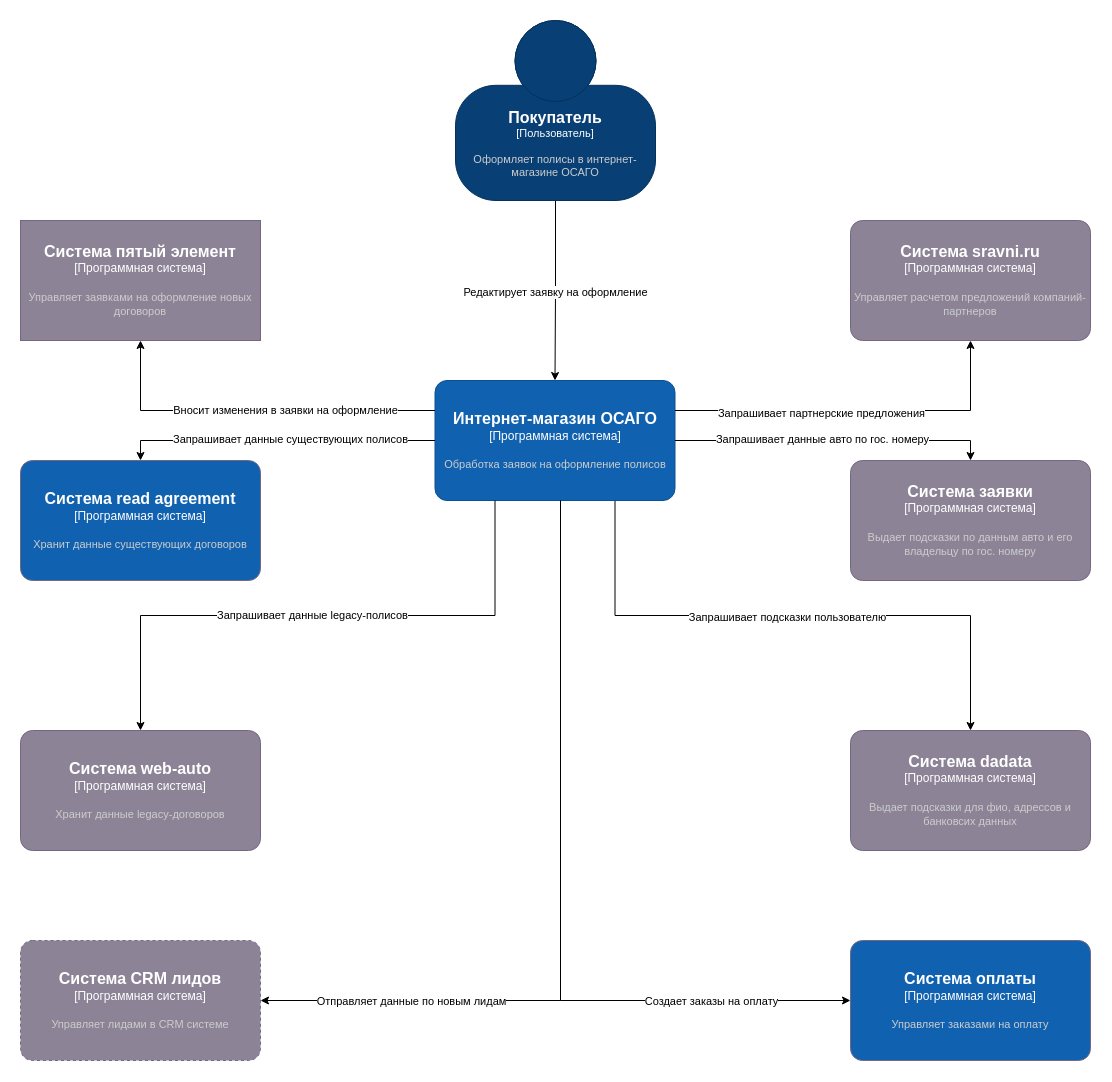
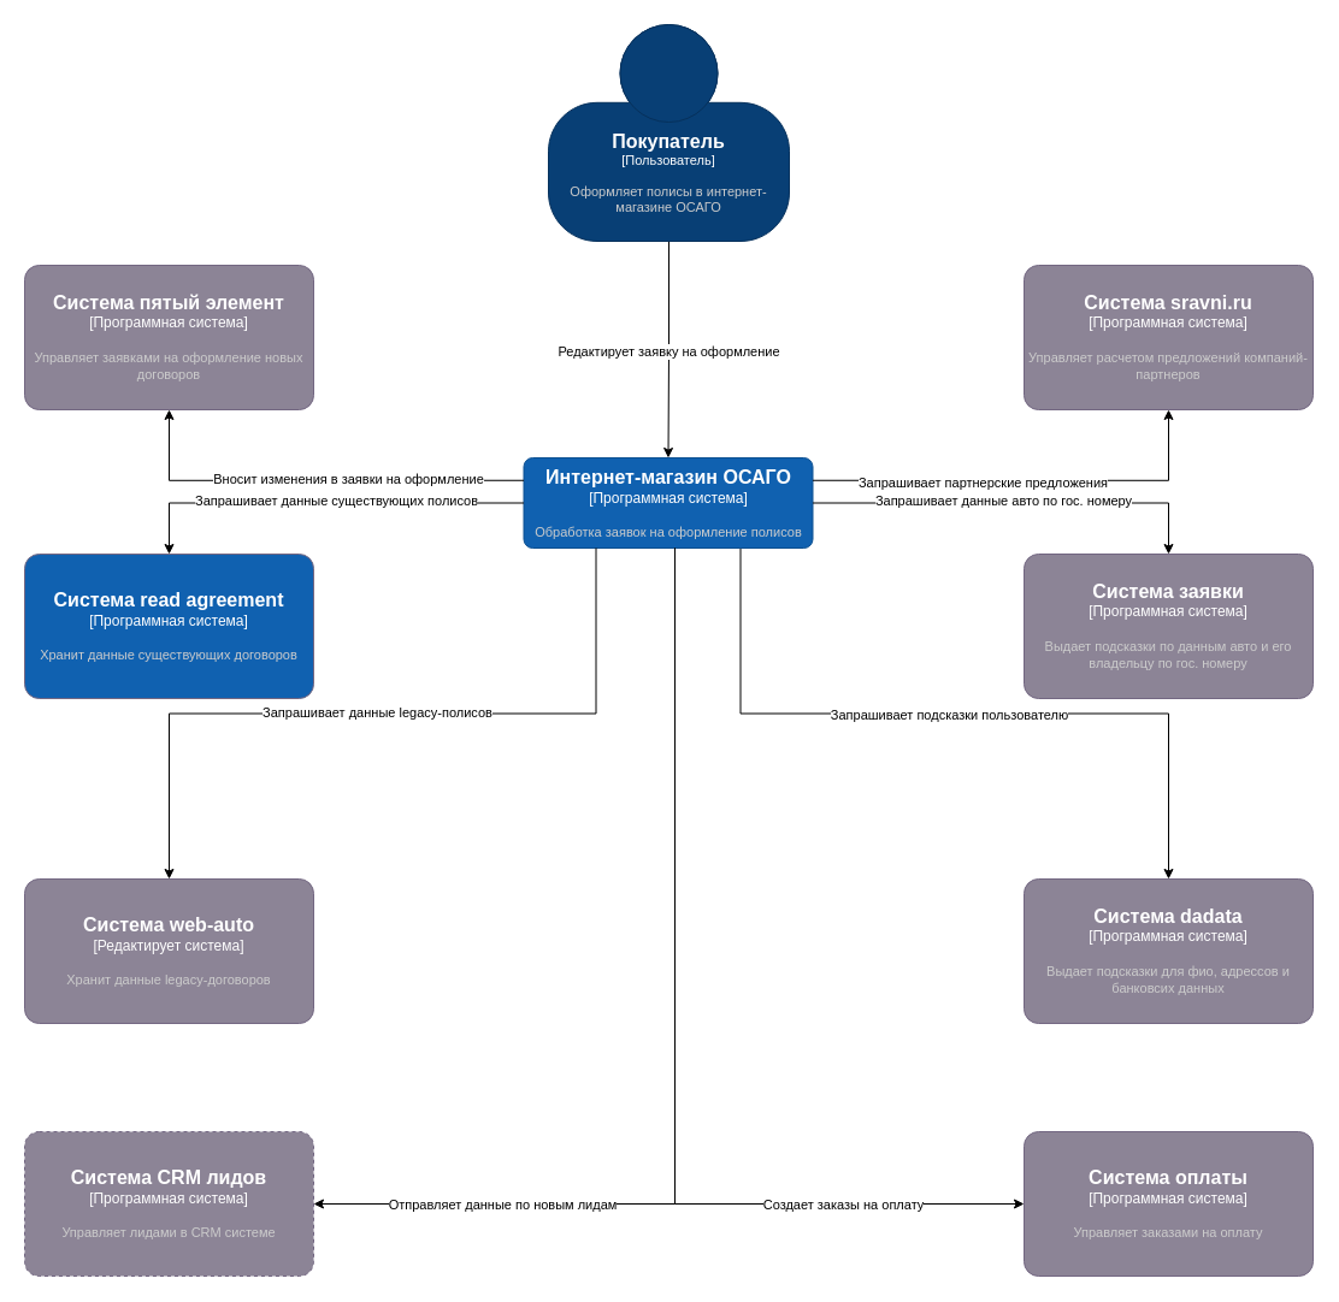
- <mxCell id="8" value="&lt;font style=&quot;font-size: 16px&quot;&gt;&lt;b&gt;Система пятый элемент&lt;/b&gt;&lt;/font&gt;&lt;div&gt;[Программная система]&lt;/div&gt;&lt;br&gt;&lt;div&gt;&lt;font style=&quot;font-size: 11px&quot;&gt;&lt;font color=&quot;#cccccc&quot;&gt;Управляет заявками на оформление новых договоров&lt;/font&gt;&lt;/div&gt;" style="whiteSpace=wrap;html=1;labelBackgroundColor=none;fillColor=#8C8496;fontColor=#ffffff;align=center;arcSize=10;strokeColor=#736782;metaEdit=1;resizable=0;points=[[0.25,0,0],[0.5,0,0],[0.75,0,0],[1,0.25,0],[1,0.5,0],[1,0.75,0],[0.75,1,0],[0.5,1,0],[0.25,1,0],[0,0.75,0],[0,0.5,0],[0,0.25,0]];rounded=0;" parent="1" vertex="1"><mxGeometry x="20" y="220" width="240" height="120" as="geometry" /></mxCell>
+ <mxCell id="8" value="&lt;font style=&quot;font-size: 16px&quot;&gt;&lt;b&gt;Система пятый элемент&lt;/b&gt;&lt;/font&gt;&lt;div&gt;[Программная система]&lt;/div&gt;&lt;br&gt;&lt;div&gt;&lt;font style=&quot;font-size: 11px&quot;&gt;&lt;font color=&quot;#cccccc&quot;&gt;Управляет заявками на оформление новых договоров&lt;/font&gt;&lt;/div&gt;" style="rounded=1;whiteSpace=wrap;html=1;labelBackgroundColor=none;fillColor=#8C8496;fontColor=#ffffff;align=center;arcSize=10;strokeColor=#736782;metaEdit=1;resizable=0;points=[[0.25,0,0],[0.5,0,0],[0.75,0,0],[1,0.25,0],[1,0.5,0],[1,0.75,0],[0.75,1,0],[0.5,1,0],[0.25,1,0],[0,0.75,0],[0,0.5,0],[0,0.25,0]];" parent="1" vertex="1"><mxGeometry x="20" y="220" width="240" height="120" as="geometry" /></mxCell>
- <mxCell id="7" value="&lt;font style=&quot;font-size: 16px&quot;&gt;&lt;b&gt;Интернет-магазин ОСАГО&lt;/b&gt;&lt;/font&gt;&lt;div&gt;[Программная система]&lt;/div&gt;&lt;br&gt;&lt;div&gt;&lt;font style=&quot;font-size: 11px&quot;&gt;&lt;font color=&quot;#cccccc&quot;&gt;Обработка заявок на оформление полисов&lt;/font&gt;&lt;/div&gt;" style="rounded=1;whiteSpace=wrap;html=1;labelBackgroundColor=none;fillColor=#1061B0;fontColor=#ffffff;align=center;arcSize=10;strokeColor=#0D5091;metaEdit=1;resizable=0;points=[[0.25,0,0],[0.5,0,0],[0.75,0,0],[1,0.25,0],[1,0.5,0],[1,0.75,0],[0.75,1,0],[0.5,1,0],[0.25,1,0],[0,0.75,0],[0,0.5,0],[0,0.25,0]];" parent="1" vertex="1"><mxGeometry x="434.5" y="380" width="240" height="120" as="geometry" /></mxCell>
+ <mxCell id="7" value="&lt;font style=&quot;font-size: 16px&quot;&gt;&lt;b&gt;Интернет-магазин ОСАГО&lt;/b&gt;&lt;/font&gt;&lt;div&gt;[Программная система]&lt;/div&gt;&lt;br&gt;&lt;div&gt;&lt;font style=&quot;font-size: 11px&quot;&gt;&lt;font color=&quot;#cccccc&quot;&gt;Обработка заявок на оформление полисов&lt;/font&gt;&lt;/div&gt;" style="rounded=1;whiteSpace=wrap;html=1;labelBackgroundColor=none;fillColor=#1061B0;fontColor=#ffffff;align=center;arcSize=10;strokeColor=#0D5091;metaEdit=1;resizable=0;points=[[0.25,0,0],[0.5,0,0],[0.75,0,0],[1,0.25,0],[1,0.5,0],[1,0.75,0],[0.75,1,0],[0.5,1,0],[0.25,1,0],[0,0.75,0],[0,0.5,0],[0,0.25,0]];" parent="1" vertex="1"><mxGeometry x="434.5" y="380" width="240" height="75" as="geometry" /></mxCell>
- <mxCell id="12" value="&lt;font style=&quot;font-size: 16px&quot;&gt;&lt;b&gt;Система web-auto&lt;/b&gt;&lt;/font&gt;&lt;div&gt;[Программная система]&lt;/div&gt;&lt;br&gt;&lt;div&gt;&lt;font style=&quot;font-size: 11px&quot;&gt;&lt;font color=&quot;#cccccc&quot;&gt;Хранит данные legacy-договоров&lt;/font&gt;&lt;/div&gt;" style="rounded=1;whiteSpace=wrap;html=1;labelBackgroundColor=none;fillColor=#8C8496;fontColor=#ffffff;align=center;arcSize=10;strokeColor=#736782;metaEdit=1;resizable=0;points=[[0.25,0,0],[0.5,0,0],[0.75,0,0],[1,0.25,0],[1,0.5,0],[1,0.75,0],[0.75,1,0],[0.5,1,0],[0.25,1,0],[0,0.75,0],[0,0.5,0],[0,0.25,0]];" parent="1" vertex="1"><mxGeometry x="20" y="730" width="240" height="120" as="geometry" /></mxCell>
+ <mxCell id="12" value="&lt;font style=&quot;font-size: 16px&quot;&gt;&lt;b&gt;Система web-auto&lt;/b&gt;&lt;/font&gt;&lt;div&gt;[Редактирует система]&lt;/div&gt;&lt;br&gt;&lt;div&gt;&lt;font style=&quot;font-size: 11px&quot;&gt;&lt;font color=&quot;#cccccc&quot;&gt;Хранит данные legacy-договоров&lt;/font&gt;&lt;/div&gt;" style="rounded=1;whiteSpace=wrap;html=1;labelBackgroundColor=none;fillColor=#8C8496;fontColor=#ffffff;align=center;arcSize=10;strokeColor=#736782;metaEdit=1;resizable=0;points=[[0.25,0,0],[0.5,0,0],[0.75,0,0],[1,0.25,0],[1,0.5,0],[1,0.75,0],[0.75,1,0],[0.5,1,0],[0.25,1,0],[0,0.75,0],[0,0.5,0],[0,0.25,0]];" parent="1" vertex="1"><mxGeometry x="20" y="730" width="240" height="120" as="geometry" /></mxCell>
- <mxCell id="25" value="&lt;font style=&quot;font-size: 16px&quot;&gt;&lt;b&gt;Система оплаты&lt;/b&gt;&lt;/font&gt;&lt;div&gt;[Программная система]&lt;/div&gt;&lt;br&gt;&lt;div&gt;&lt;font style=&quot;font-size: 11px&quot;&gt;&lt;font color=&quot;#cccccc&quot;&gt;Управляет заказами на оплату&lt;/font&gt;&lt;/div&gt;" style="rounded=1;whiteSpace=wrap;html=1;labelBackgroundColor=none;fillColor=#1061b0;fontColor=#ffffff;align=center;arcSize=10;strokeColor=#736782;metaEdit=1;resizable=0;points=[[0.25,0,0],[0.5,0,0],[0.75,0,0],[1,0.25,0],[1,0.5,0],[1,0.75,0],[0.75,1,0],[0.5,1,0],[0.25,1,0],[0,0.75,0],[0,0.5,0],[0,0.25,0]];" parent="1" vertex="1"><mxGeometry x="850" y="940" width="240" height="120" as="geometry" /></mxCell>
+ <mxCell id="25" value="&lt;font style=&quot;font-size: 16px&quot;&gt;&lt;b&gt;Система оплаты&lt;/b&gt;&lt;/font&gt;&lt;div&gt;[Программная система]&lt;/div&gt;&lt;br&gt;&lt;div&gt;&lt;font style=&quot;font-size: 11px&quot;&gt;&lt;font color=&quot;#cccccc&quot;&gt;Управляет заказами на оплату&lt;/font&gt;&lt;/div&gt;" style="rounded=1;whiteSpace=wrap;html=1;labelBackgroundColor=none;fillColor=#8C8496;fontColor=#ffffff;align=center;arcSize=10;strokeColor=#736782;metaEdit=1;resizable=0;points=[[0.25,0,0],[0.5,0,0],[0.75,0,0],[1,0.25,0],[1,0.5,0],[1,0.75,0],[0.75,1,0],[0.5,1,0],[0.25,1,0],[0,0.75,0],[0,0.5,0],[0,0.25,0]];" parent="1" vertex="1"><mxGeometry x="850" y="940" width="240" height="120" as="geometry" /></mxCell>
